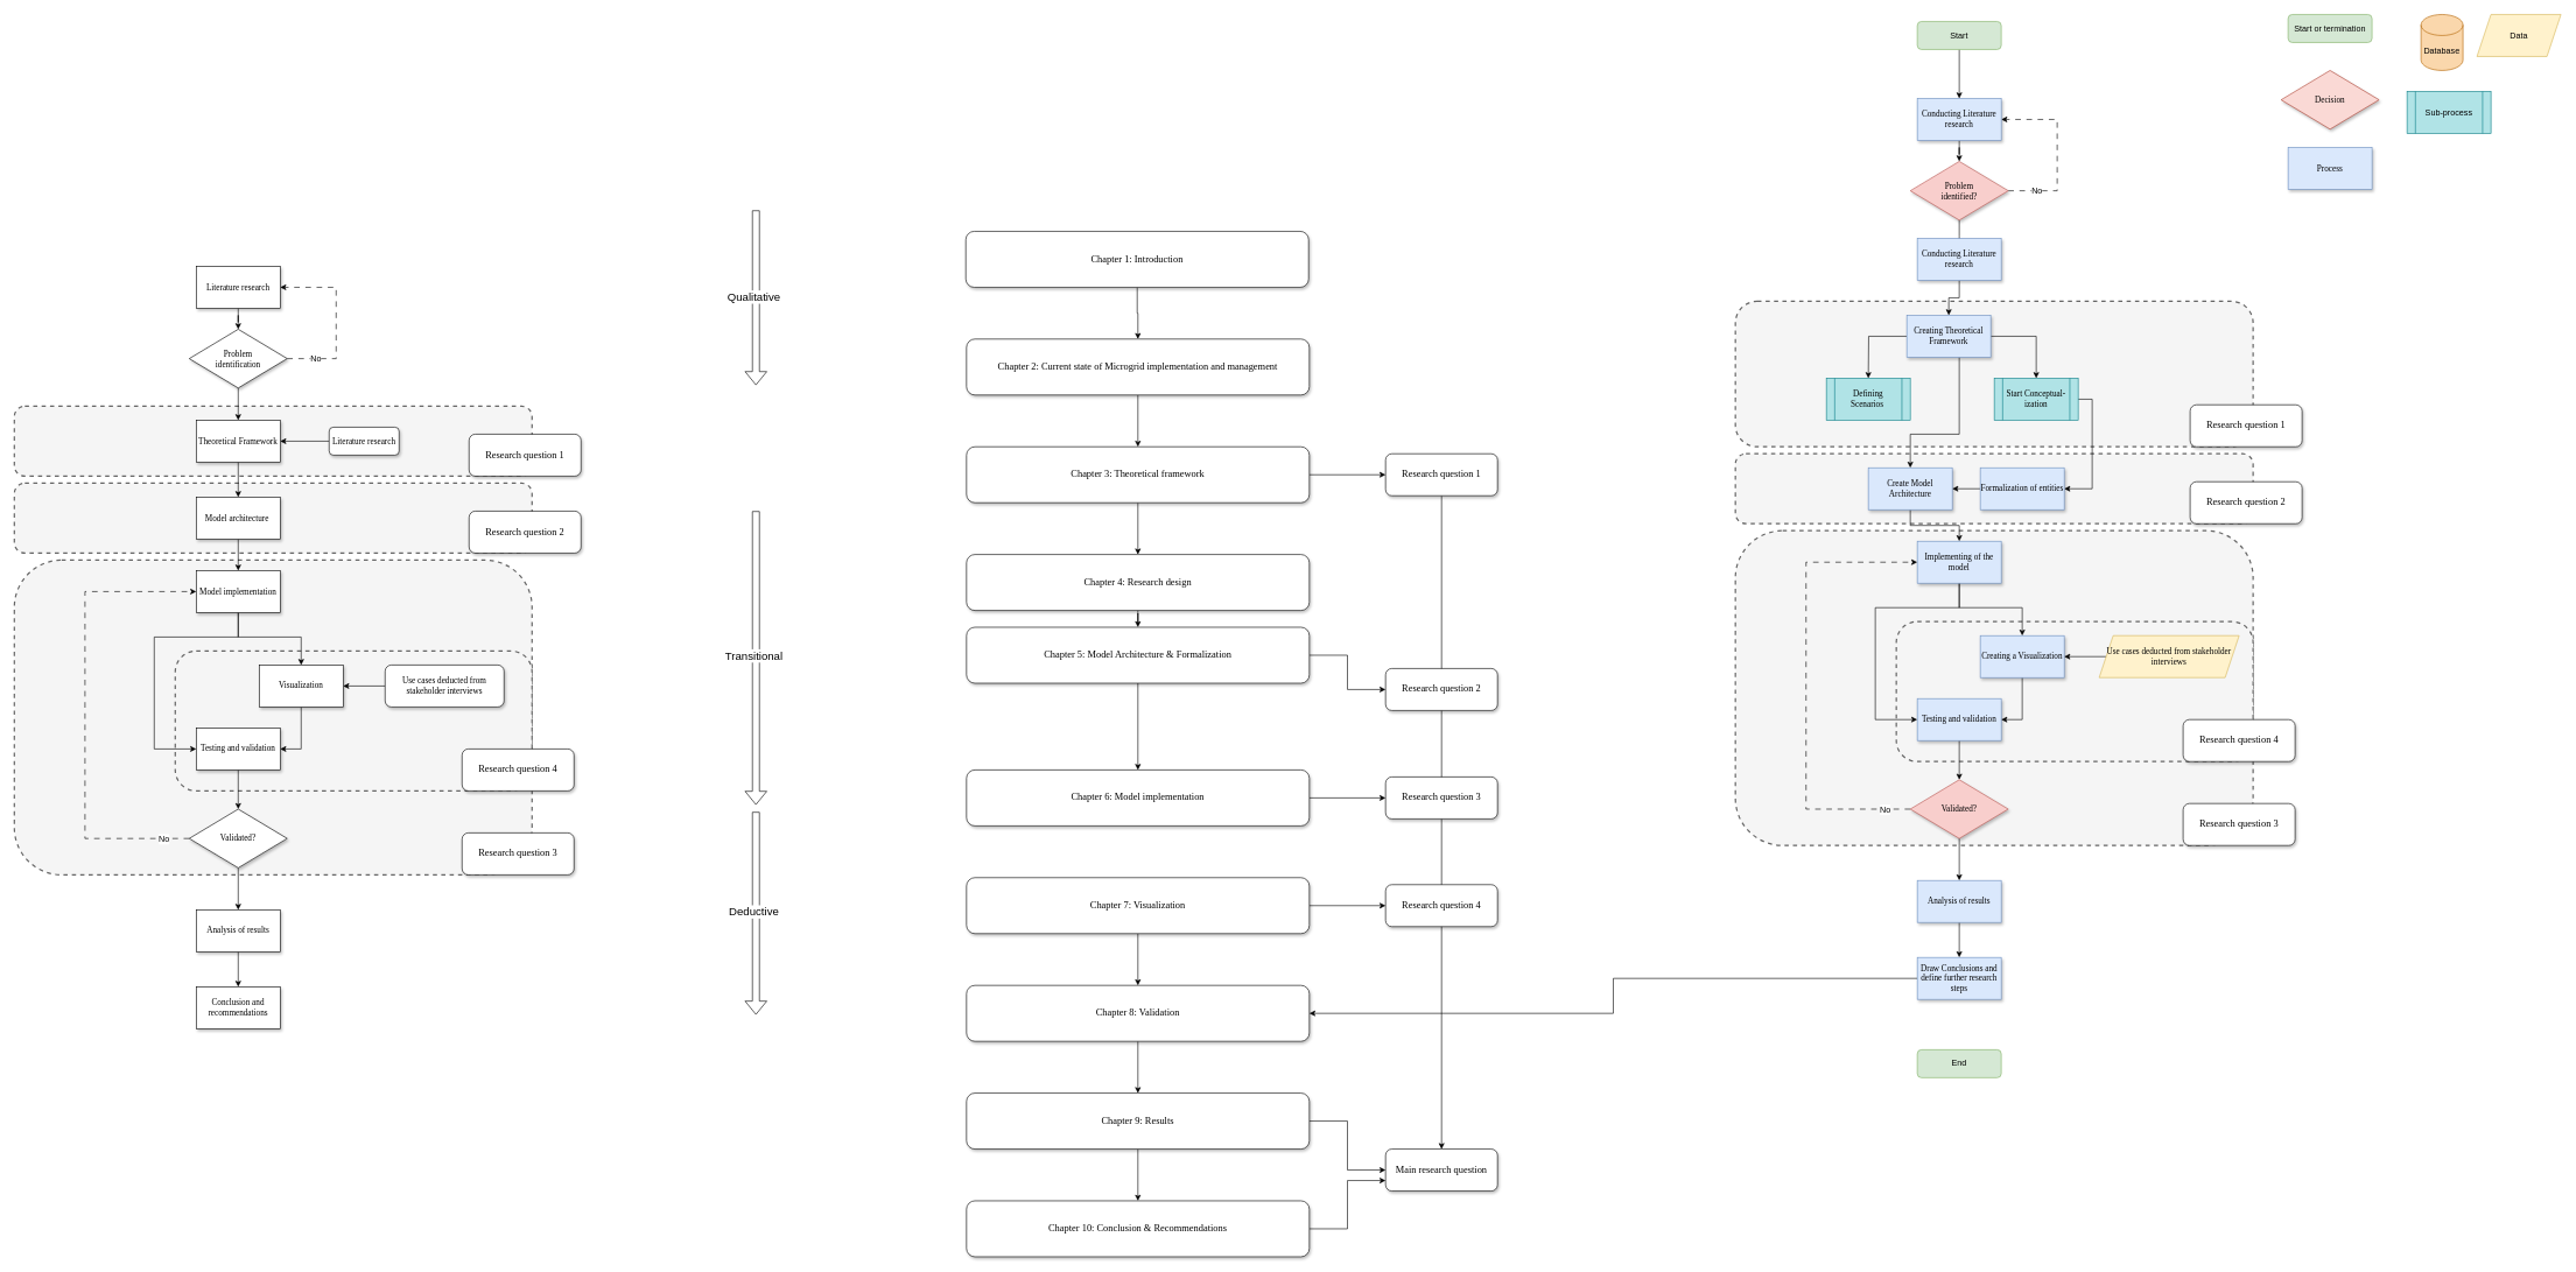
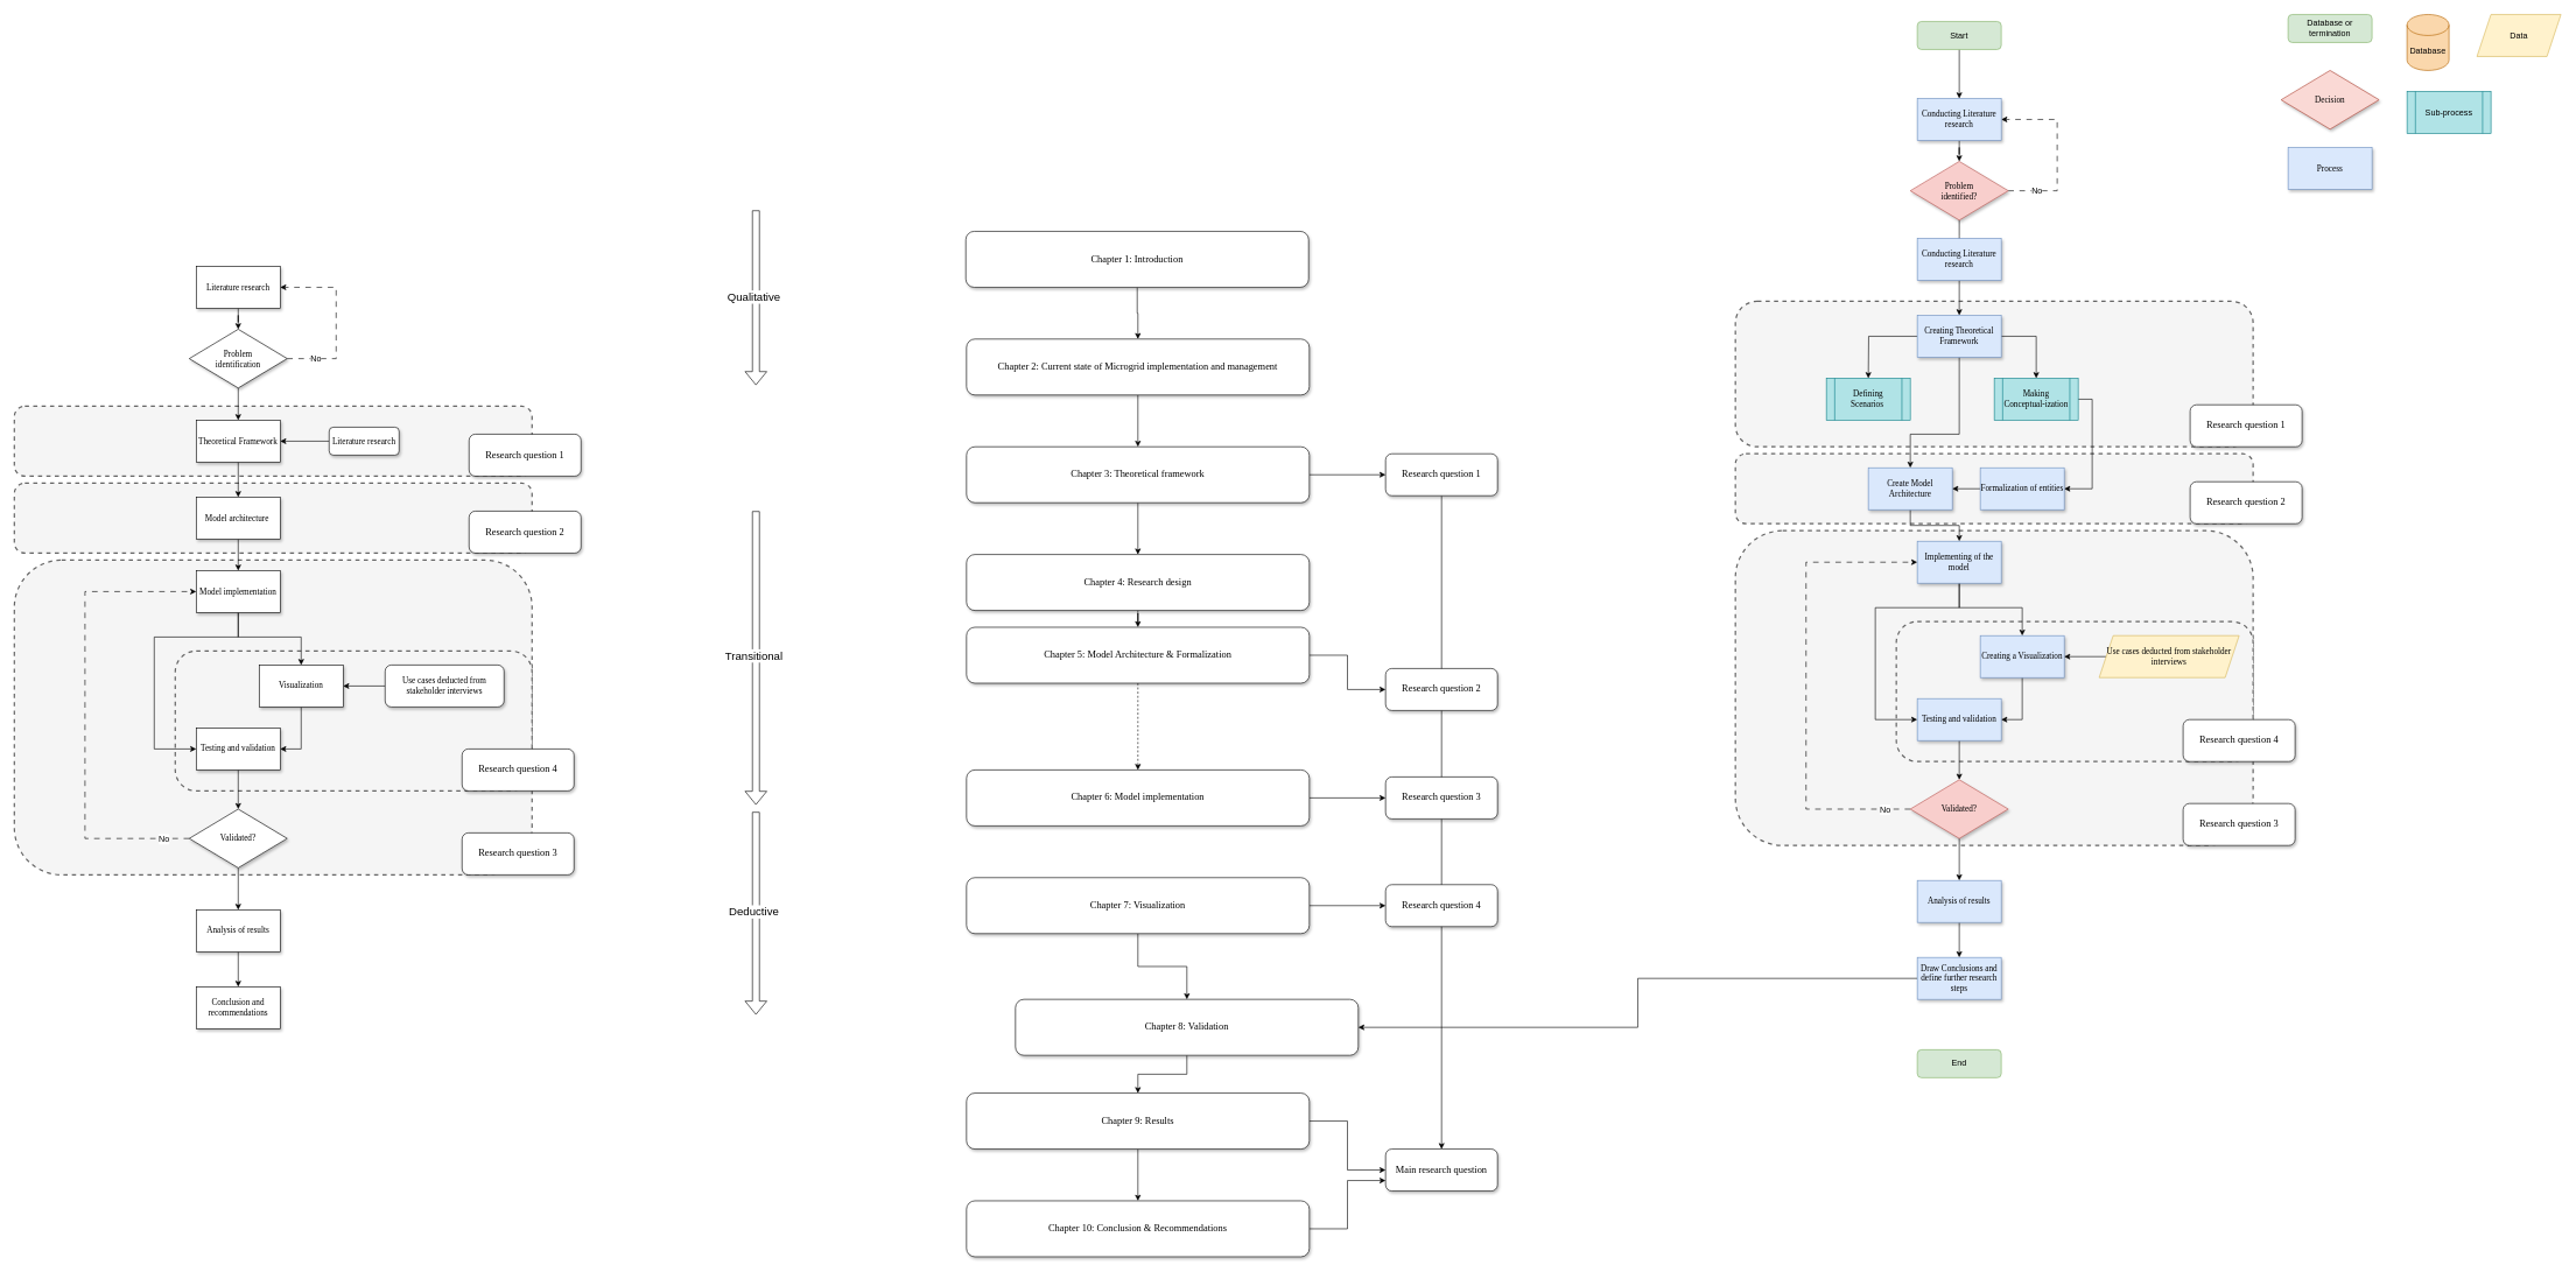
- <mxCell id="116" value="Start or termination" style="rounded=1;whiteSpace=wrap;html=1;fillColor=#d5e8d4;strokeColor=#82b366;" parent="1" vertex="1"><mxGeometry x="3270" y="20" width="120" height="40" as="geometry" /></mxCell>
+ <mxCell id="116" value="Database or termination" style="rounded=1;whiteSpace=wrap;html=1;fillColor=#d5e8d4;strokeColor=#82b366;" parent="1" vertex="1"><mxGeometry x="3270" y="20" width="120" height="40" as="geometry" /></mxCell>
- <mxCell id="118" value="Database" style="shape=cylinder3;whiteSpace=wrap;html=1;boundedLbl=1;backgroundOutline=1;size=15;fillColor=#fad7ac;strokeColor=#b46504;" parent="1" vertex="1"><mxGeometry x="3460" y="20" width="60" height="80" as="geometry" /></mxCell>
+ <mxCell id="118" value="Database" style="shape=cylinder3;whiteSpace=wrap;html=1;boundedLbl=1;backgroundOutline=1;size=15;fillColor=#fad7ac;strokeColor=#b46504;" parent="1" vertex="1"><mxGeometry x="3440" y="20" width="60" height="80" as="geometry" /></mxCell>
- <mxCell id="83" value="Creating Theoretical Framework" style="rounded=0;whiteSpace=wrap;html=1;shadow=1;labelBackgroundColor=none;strokeWidth=1;fontFamily=Verdana;fontSize=12;align=center;fillColor=#dae8fc;strokeColor=#6c8ebf;" parent="1" vertex="1"><mxGeometry x="2725" y="450" width="120" height="60" as="geometry" /></mxCell>
+ <mxCell id="83" value="Creating Theoretical Framework" style="rounded=0;whiteSpace=wrap;html=1;shadow=1;labelBackgroundColor=none;strokeWidth=1;fontFamily=Verdana;fontSize=12;align=center;fillColor=#dae8fc;strokeColor=#6c8ebf;" parent="1" vertex="1"><mxGeometry x="2740" y="450" width="120" height="60" as="geometry" /></mxCell>
- <mxCell id="123" value="&lt;span style=&quot;font-family: Verdana;&quot;&gt;Start Conceptual-ization&lt;/span&gt;" style="shape=process;whiteSpace=wrap;html=1;backgroundOutline=1;direction=west;fillColor=#b0e3e6;strokeColor=#0e8088;" parent="1" vertex="1"><mxGeometry x="2850" y="540" width="120" height="60" as="geometry" /></mxCell>
+ <mxCell id="123" value="&lt;span style=&quot;font-family: Verdana;&quot;&gt;Making Conceptual-ization&lt;/span&gt;" style="shape=process;whiteSpace=wrap;html=1;backgroundOutline=1;direction=west;fillColor=#b0e3e6;strokeColor=#0e8088;" parent="1" vertex="1"><mxGeometry x="2850" y="540" width="120" height="60" as="geometry" /></mxCell>
- <mxCell id="50" value="" style="edgeStyle=orthogonalEdgeStyle;rounded=0;orthogonalLoop=1;jettySize=auto;html=1;fontSize=14;" parent="1" source="52" target="54" edge="1"><mxGeometry relative="1" as="geometry" /></mxCell>
+ <mxCell id="50" value="" style="edgeStyle=orthogonalEdgeStyle;rounded=0;orthogonalLoop=1;jettySize=auto;html=1;fontSize=14;dashed=1;" parent="1" source="52" target="54" edge="1"><mxGeometry relative="1" as="geometry" /></mxCell>
- <mxCell id="59" value="Chapter 8: Validation" style="rounded=1;whiteSpace=wrap;html=1;shadow=1;labelBackgroundColor=none;strokeWidth=1;fontFamily=Verdana;fontSize=14;align=center;" parent="1" vertex="1"><mxGeometry x="1381" y="1408" width="490" height="80" as="geometry" /></mxCell>
+ <mxCell id="59" value="Chapter 8: Validation" style="rounded=1;whiteSpace=wrap;html=1;shadow=1;labelBackgroundColor=none;strokeWidth=1;fontFamily=Verdana;fontSize=14;align=center;" parent="1" vertex="1"><mxGeometry x="1451" y="1428" width="490" height="80" as="geometry" /></mxCell>
